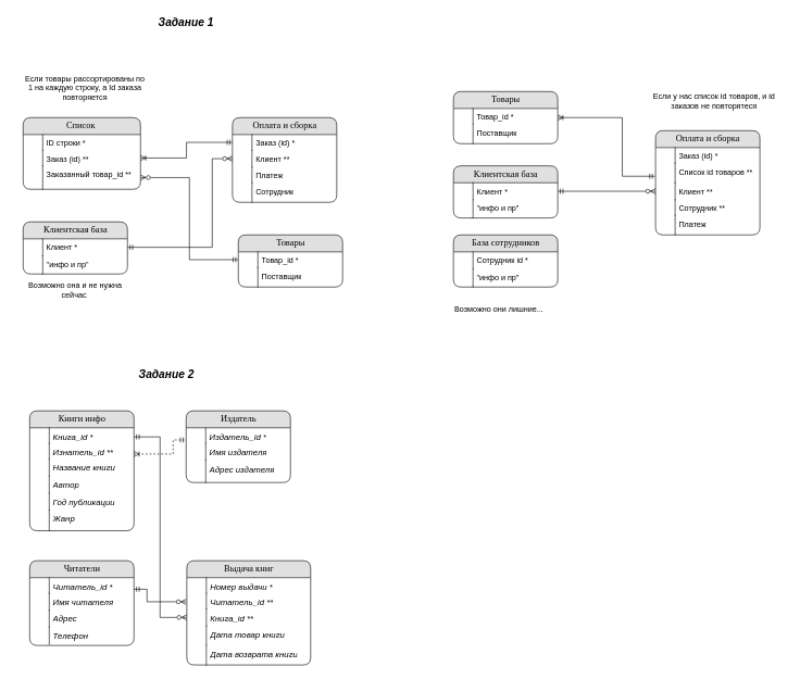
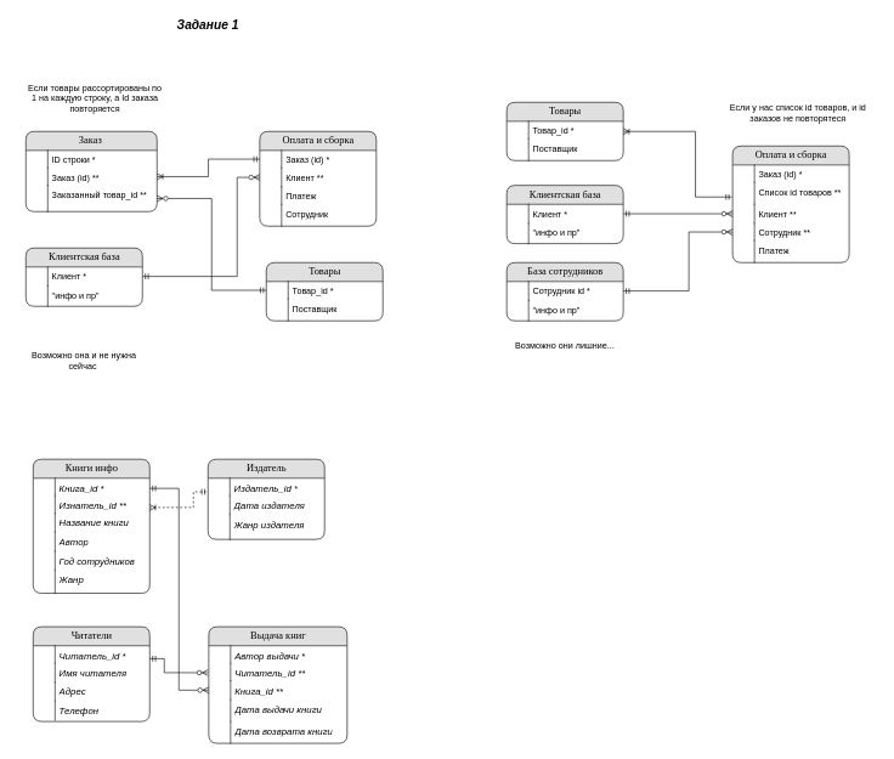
- <mxCell id="2" value="Список&amp;nbsp;" style="swimlane;html=1;fontStyle=0;childLayout=stackLayout;horizontal=1;startSize=26;fillColor=#e0e0e0;horizontalStack=0;resizeParent=1;resizeLast=0;collapsible=1;marginBottom=0;swimlaneFillColor=#ffffff;align=center;rounded=1;shadow=0;comic=0;labelBackgroundColor=none;strokeWidth=1;fontFamily=Verdana;fontSize=14" vertex="1" parent="1"><mxGeometry x="35" y="180" width="180" height="110" as="geometry" /></mxCell>
+ <mxCell id="2" value="Заказ&amp;nbsp;" style="swimlane;html=1;fontStyle=0;childLayout=stackLayout;horizontal=1;startSize=26;fillColor=#e0e0e0;horizontalStack=0;resizeParent=1;resizeLast=0;collapsible=1;marginBottom=0;swimlaneFillColor=#ffffff;align=center;rounded=1;shadow=0;comic=0;labelBackgroundColor=none;strokeWidth=1;fontFamily=Verdana;fontSize=14" vertex="1" parent="1"><mxGeometry x="35" y="180" width="180" height="110" as="geometry" /></mxCell>
+ <mxCell id="106" style="edgeStyle=orthogonalEdgeStyle;rounded=0;orthogonalLoop=1;jettySize=auto;html=1;exitX=0;exitY=0.5;exitDx=0;exitDy=0;entryX=1;entryY=0.5;entryDx=0;entryDy=0;endArrow=ERmandOne;endFill=0;startArrow=ERzeroToMany;startFill=0;" edge="1" parent="1" source="88" target="102"><mxGeometry relative="1" as="geometry"><Array as="points"><mxPoint x="945" y="318" /><mxPoint x="945" y="399" /></Array></mxGeometry></mxCell>
- <mxCell id="75" value="Возможно она и не нужна сейчас&amp;nbsp;" style="text;strokeColor=none;align=center;fillColor=none;html=1;verticalAlign=middle;whiteSpace=wrap;rounded=0;" vertex="1" parent="1"><mxGeometry x="20" y="430" width="190" height="30" as="geometry" /></mxCell>
+ <mxCell id="75" value="Возможно она и не нужна сейчас&amp;nbsp;" style="text;strokeColor=none;align=center;fillColor=none;html=1;verticalAlign=middle;whiteSpace=wrap;rounded=0;" vertex="1" parent="1"><mxGeometry x="20" y="480" width="190" height="30" as="geometry" /></mxCell>
- <mxCell id="99" value="Возможно они лишние..." style="text;strokeColor=none;align=center;fillColor=none;html=1;verticalAlign=middle;whiteSpace=wrap;rounded=0;" vertex="1" parent="1"><mxGeometry x="670" y="460" width="190" height="30" as="geometry" /></mxCell>
+ <mxCell id="99" value="Возможно они лишние..." style="text;strokeColor=none;align=center;fillColor=none;html=1;verticalAlign=middle;whiteSpace=wrap;rounded=0;" vertex="1" parent="1"><mxGeometry x="680" y="460" width="190" height="30" as="geometry" /></mxCell>
- <mxCell id="108" value="&lt;b&gt;&lt;i&gt;&lt;font style=&quot;font-size: 17px;&quot;&gt;Задание 2&lt;/font&gt;&lt;/i&gt;&lt;/b&gt;" style="text;strokeColor=none;align=center;fillColor=none;html=1;verticalAlign=middle;whiteSpace=wrap;rounded=0;" vertex="1" parent="1"><mxGeometry x="195" y="560" width="120" height="30" as="geometry" /></mxCell>
- <mxCell id="39" value="&lt;i&gt;&lt;span style=&quot;font-size: 13px; line-height: 107%;&quot;&gt;Имя издателя&lt;/span&gt;&lt;/i&gt;" style="shape=partialRectangle;top=0;left=0;right=0;bottom=0;html=1;align=left;verticalAlign=top;fillColor=none;spacingLeft=34;spacingRight=4;whiteSpace=wrap;overflow=hidden;rotatable=0;points=[[0,0.5],[1,0.5]];portConstraint=eastwest;dropTarget=0;" vertex="1" parent="36"><mxGeometry y="50" width="160" height="26" as="geometry" /></mxCell>
+ <mxCell id="39" value="&lt;i&gt;&lt;span style=&quot;font-size: 13px; line-height: 107%;&quot;&gt;Дата издателя&lt;/span&gt;&lt;/i&gt;" style="shape=partialRectangle;top=0;left=0;right=0;bottom=0;html=1;align=left;verticalAlign=top;fillColor=none;spacingLeft=34;spacingRight=4;whiteSpace=wrap;overflow=hidden;rotatable=0;points=[[0,0.5],[1,0.5]];portConstraint=eastwest;dropTarget=0;" vertex="1" parent="36"><mxGeometry y="50" width="160" height="26" as="geometry" /></mxCell>
- <mxCell id="41" value="&lt;div style=&quot;font-size: 13px;&quot;&gt;&lt;i&gt;Адрес издателя&lt;/i&gt;&lt;/div&gt;" style="shape=partialRectangle;top=0;left=0;right=0;bottom=0;html=1;align=left;verticalAlign=top;fillColor=none;spacingLeft=34;spacingRight=4;whiteSpace=wrap;overflow=hidden;rotatable=0;points=[[0,0.5],[1,0.5]];portConstraint=eastwest;dropTarget=0;fontSize=13;" vertex="1" parent="36"><mxGeometry y="76" width="160" height="34" as="geometry" /></mxCell>
+ <mxCell id="41" value="&lt;div style=&quot;font-size: 13px;&quot;&gt;&lt;i&gt;Жанр издателя&lt;/i&gt;&lt;/div&gt;" style="shape=partialRectangle;top=0;left=0;right=0;bottom=0;html=1;align=left;verticalAlign=top;fillColor=none;spacingLeft=34;spacingRight=4;whiteSpace=wrap;overflow=hidden;rotatable=0;points=[[0,0.5],[1,0.5]];portConstraint=eastwest;dropTarget=0;fontSize=13;" vertex="1" parent="36"><mxGeometry y="76" width="160" height="34" as="geometry" /></mxCell>
- <mxCell id="32" value="&lt;i style=&quot;font-size: 13px;&quot;&gt;&lt;span style=&quot;font-size: 13px; line-height: 107%;&quot;&gt;Год публикации&lt;/span&gt;&lt;/i&gt;" style="shape=partialRectangle;top=0;left=0;right=0;bottom=0;html=1;align=left;verticalAlign=top;fillColor=none;spacingLeft=34;spacingRight=4;whiteSpace=wrap;overflow=hidden;rotatable=0;points=[[0,0.5],[1,0.5]];portConstraint=eastwest;dropTarget=0;fontSize=13;" vertex="1" parent="23"><mxGeometry y="126" width="160" height="26" as="geometry" /></mxCell>
+ <mxCell id="32" value="&lt;i style=&quot;font-size: 13px;&quot;&gt;&lt;span style=&quot;font-size: 13px; line-height: 107%;&quot;&gt;Год сотрудников&lt;/span&gt;&lt;/i&gt;" style="shape=partialRectangle;top=0;left=0;right=0;bottom=0;html=1;align=left;verticalAlign=top;fillColor=none;spacingLeft=34;spacingRight=4;whiteSpace=wrap;overflow=hidden;rotatable=0;points=[[0,0.5],[1,0.5]];portConstraint=eastwest;dropTarget=0;fontSize=13;" vertex="1" parent="23"><mxGeometry y="126" width="160" height="26" as="geometry" /></mxCell>
- <mxCell id="53" value="&lt;i style=&quot;font-size: 13px;&quot;&gt;&lt;span style=&quot;font-size: 13px; line-height: 107%;&quot;&gt;Номер выдачи *&lt;/span&gt;&lt;/i&gt;" style="shape=partialRectangle;top=0;left=0;right=0;bottom=0;html=1;align=left;verticalAlign=top;fillColor=none;spacingLeft=34;spacingRight=4;whiteSpace=wrap;overflow=hidden;rotatable=0;points=[[0,0.5],[1,0.5]];portConstraint=eastwest;dropTarget=0;fontSize=13;" vertex="1" parent="52"><mxGeometry y="26" width="190" height="24" as="geometry" /></mxCell>
+ <mxCell id="53" value="&lt;i style=&quot;font-size: 13px;&quot;&gt;&lt;span style=&quot;font-size: 13px; line-height: 107%;&quot;&gt;Автор выдачи *&lt;/span&gt;&lt;/i&gt;" style="shape=partialRectangle;top=0;left=0;right=0;bottom=0;html=1;align=left;verticalAlign=top;fillColor=none;spacingLeft=34;spacingRight=4;whiteSpace=wrap;overflow=hidden;rotatable=0;points=[[0,0.5],[1,0.5]];portConstraint=eastwest;dropTarget=0;fontSize=13;" vertex="1" parent="52"><mxGeometry y="26" width="190" height="24" as="geometry" /></mxCell>
- <mxCell id="59" value="&lt;i style=&quot;font-size: 13px;&quot;&gt;&lt;span style=&quot;font-size: 13px; line-height: 107%;&quot;&gt;Дата товар книги&lt;/span&gt;&lt;/i&gt;" style="shape=partialRectangle;top=0;left=0;right=0;bottom=0;html=1;align=left;verticalAlign=top;fillColor=none;spacingLeft=34;spacingRight=4;whiteSpace=wrap;overflow=hidden;rotatable=0;points=[[0,0.5],[1,0.5]];portConstraint=eastwest;dropTarget=0;fontSize=13;" vertex="1" parent="52"><mxGeometry y="100" width="190" height="30" as="geometry" /></mxCell>
+ <mxCell id="59" value="&lt;i style=&quot;font-size: 13px;&quot;&gt;&lt;span style=&quot;font-size: 13px; line-height: 107%;&quot;&gt;Дата выдачи книги&lt;/span&gt;&lt;/i&gt;" style="shape=partialRectangle;top=0;left=0;right=0;bottom=0;html=1;align=left;verticalAlign=top;fillColor=none;spacingLeft=34;spacingRight=4;whiteSpace=wrap;overflow=hidden;rotatable=0;points=[[0,0.5],[1,0.5]];portConstraint=eastwest;dropTarget=0;fontSize=13;" vertex="1" parent="52"><mxGeometry y="100" width="190" height="30" as="geometry" /></mxCell>
